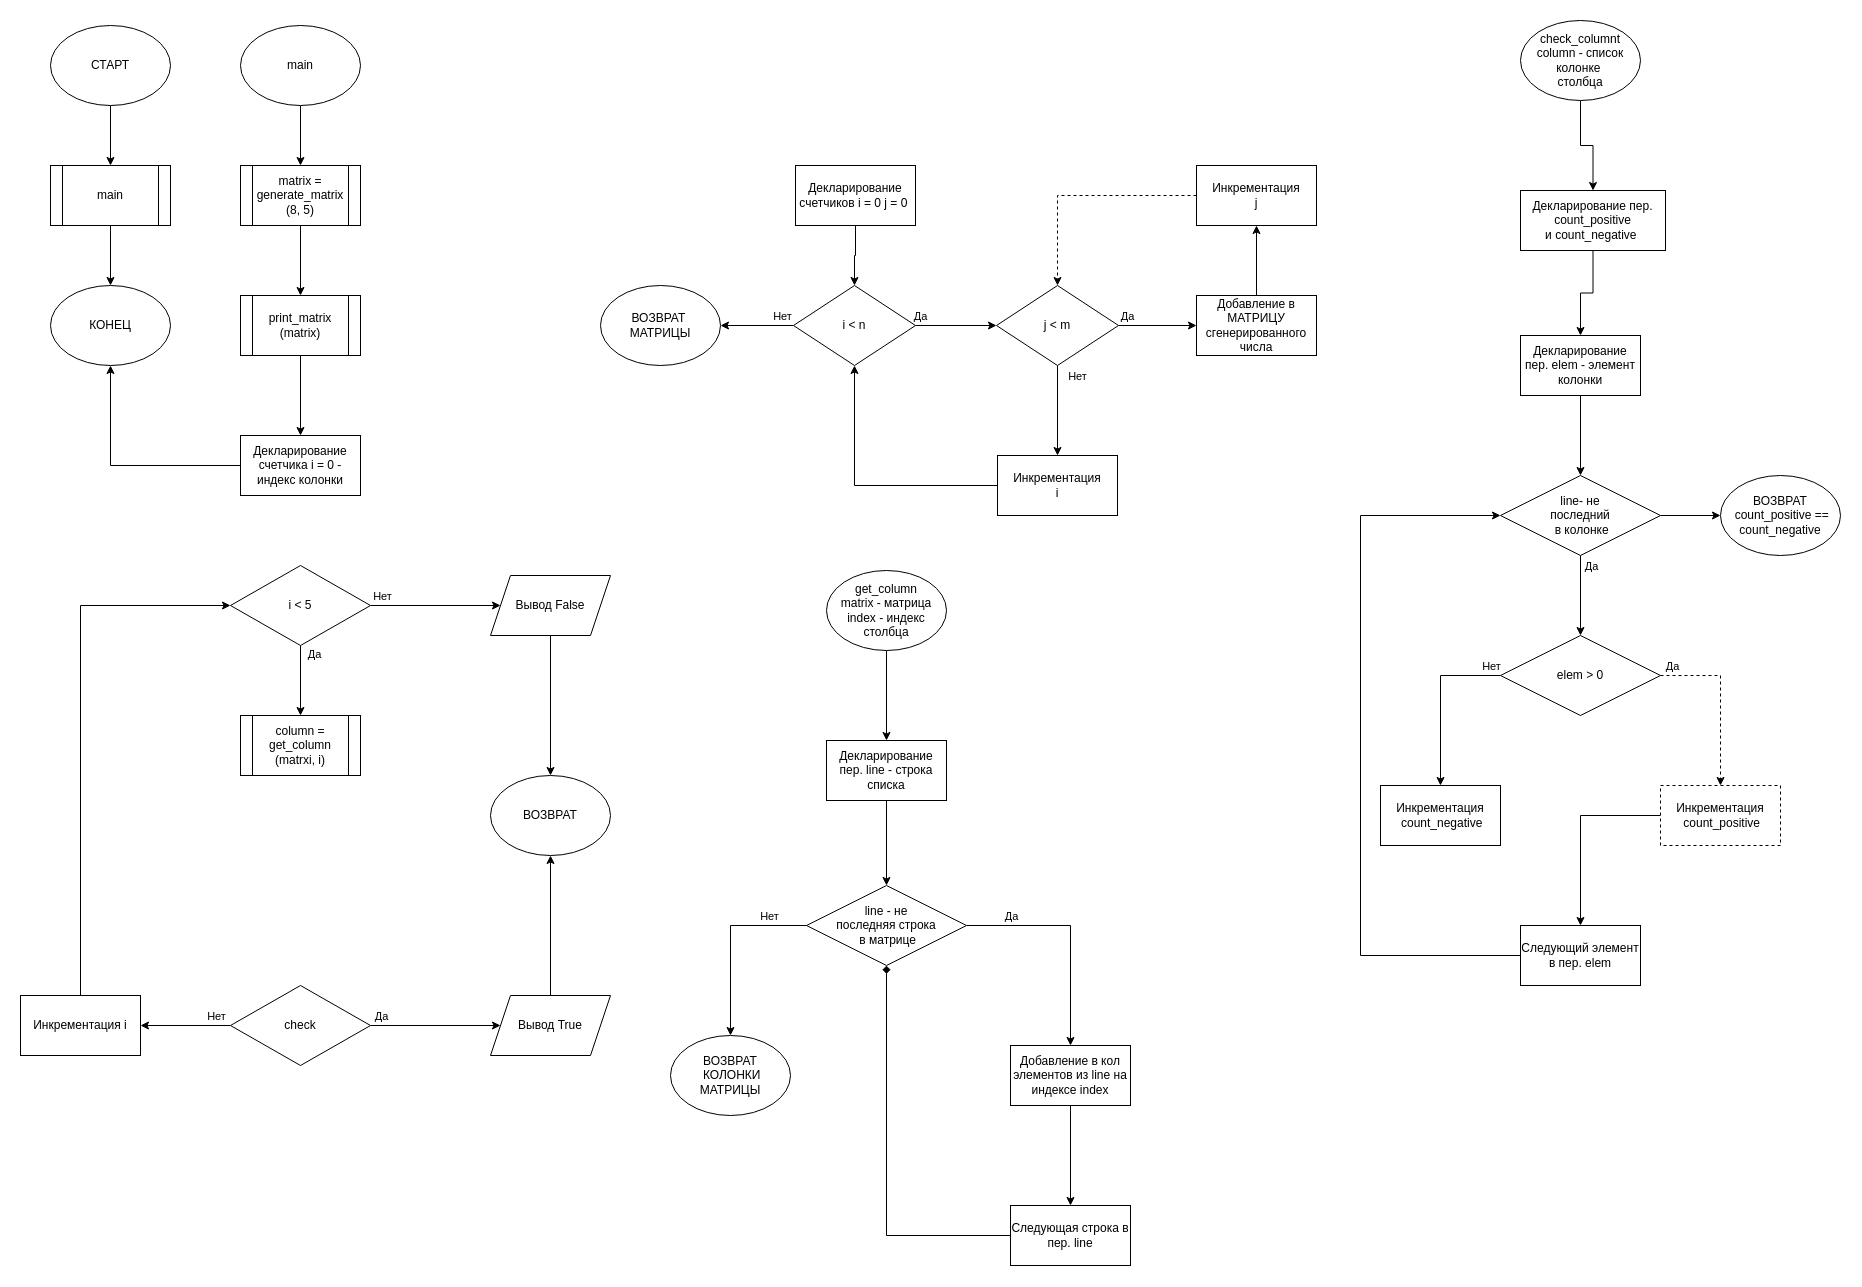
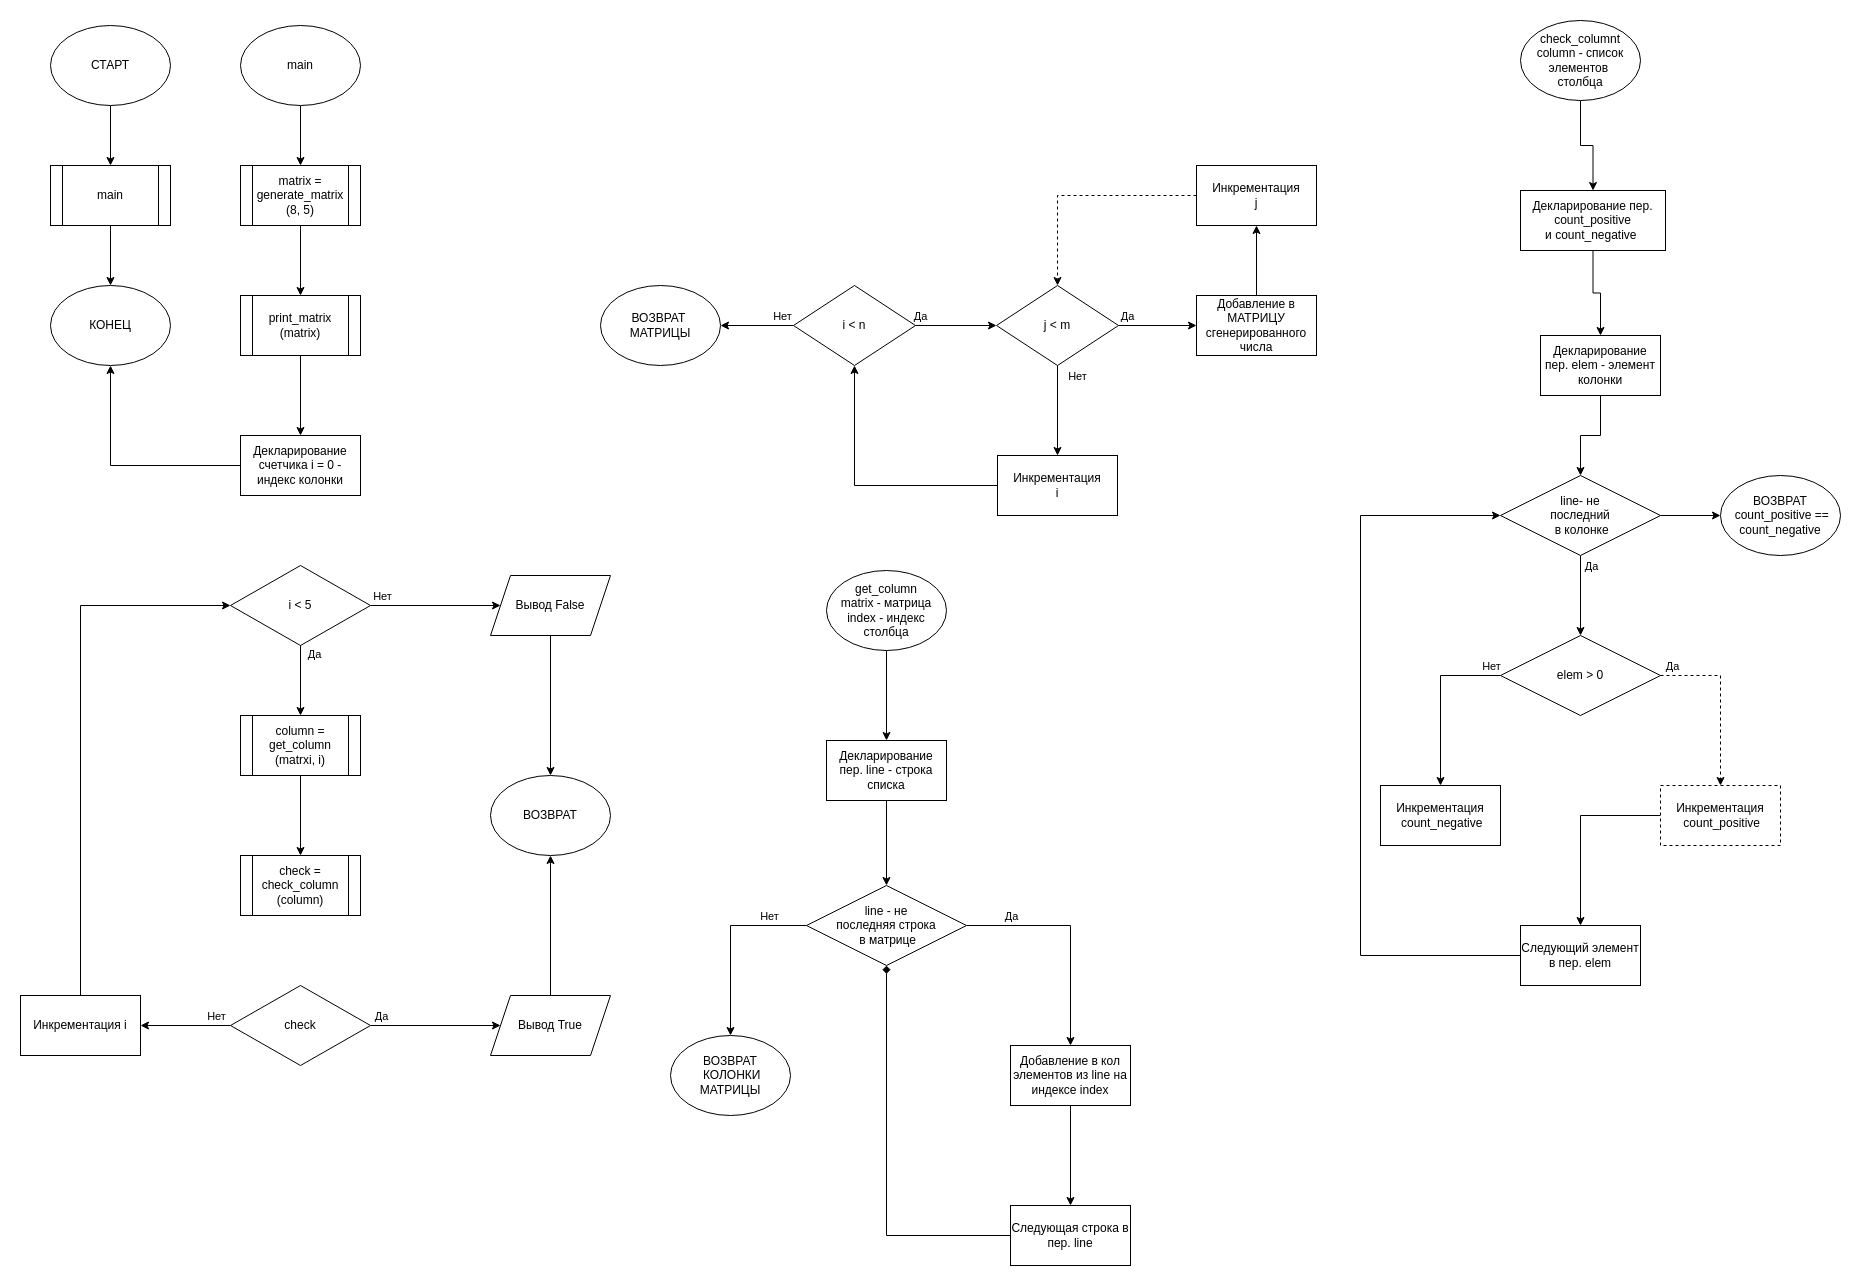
- <mxCell id="70" value="check_columnt&lt;div&gt;column - список колонке&amp;nbsp;&lt;/div&gt;&lt;div&gt;столбца&lt;/div&gt;" style="ellipse;whiteSpace=wrap;html=1;" vertex="1" parent="1"><mxGeometry x="1520" y="20" width="120" height="80" as="geometry" /></mxCell>
+ <mxCell id="70" value="check_columnt&lt;div&gt;column - список элементов&amp;nbsp;&lt;/div&gt;&lt;div&gt;столбца&lt;/div&gt;" style="ellipse;whiteSpace=wrap;html=1;" vertex="1" parent="1"><mxGeometry x="1520" y="20" width="120" height="80" as="geometry" /></mxCell>
- <mxCell id="36" value="Декларирование счетчиков i = 0 j = 0&amp;nbsp;" style="whiteSpace=wrap;html=1;" parent="1" vertex="1"><mxGeometry x="795" y="165" width="120" height="60" as="geometry" /></mxCell>
- <mxCell id="35" value="" style="edgeStyle=orthogonalEdgeStyle;rounded=0;orthogonalLoop=1;jettySize=auto;html=1;" parent="1" source="36" target="41" edge="1"><mxGeometry relative="1" as="geometry" /></mxCell>
- <mxCell id="74" value="Декларирование пер. elem - элемент колонки" style="whiteSpace=wrap;html=1;" vertex="1" parent="1"><mxGeometry x="1520" y="335" width="120" height="60" as="geometry" /></mxCell>
+ <mxCell id="74" value="Декларирование пер. elem - элемент колонки" style="whiteSpace=wrap;html=1;" vertex="1" parent="1"><mxGeometry x="1540" y="335" width="120" height="60" as="geometry" /></mxCell>
+ <mxCell id="20" value="" style="edgeStyle=orthogonalEdgeStyle;rounded=0;orthogonalLoop=1;jettySize=auto;html=1;" parent="1" source="21" target="22" edge="1"><mxGeometry relative="1" as="geometry" /></mxCell>
+ <mxCell id="22" value="check = check_column&lt;div&gt;(column)&lt;/div&gt;" style="shape=process;whiteSpace=wrap;html=1;backgroundOutline=1;" parent="1" vertex="1"><mxGeometry x="240" y="855" width="120" height="60" as="geometry" /></mxCell>
